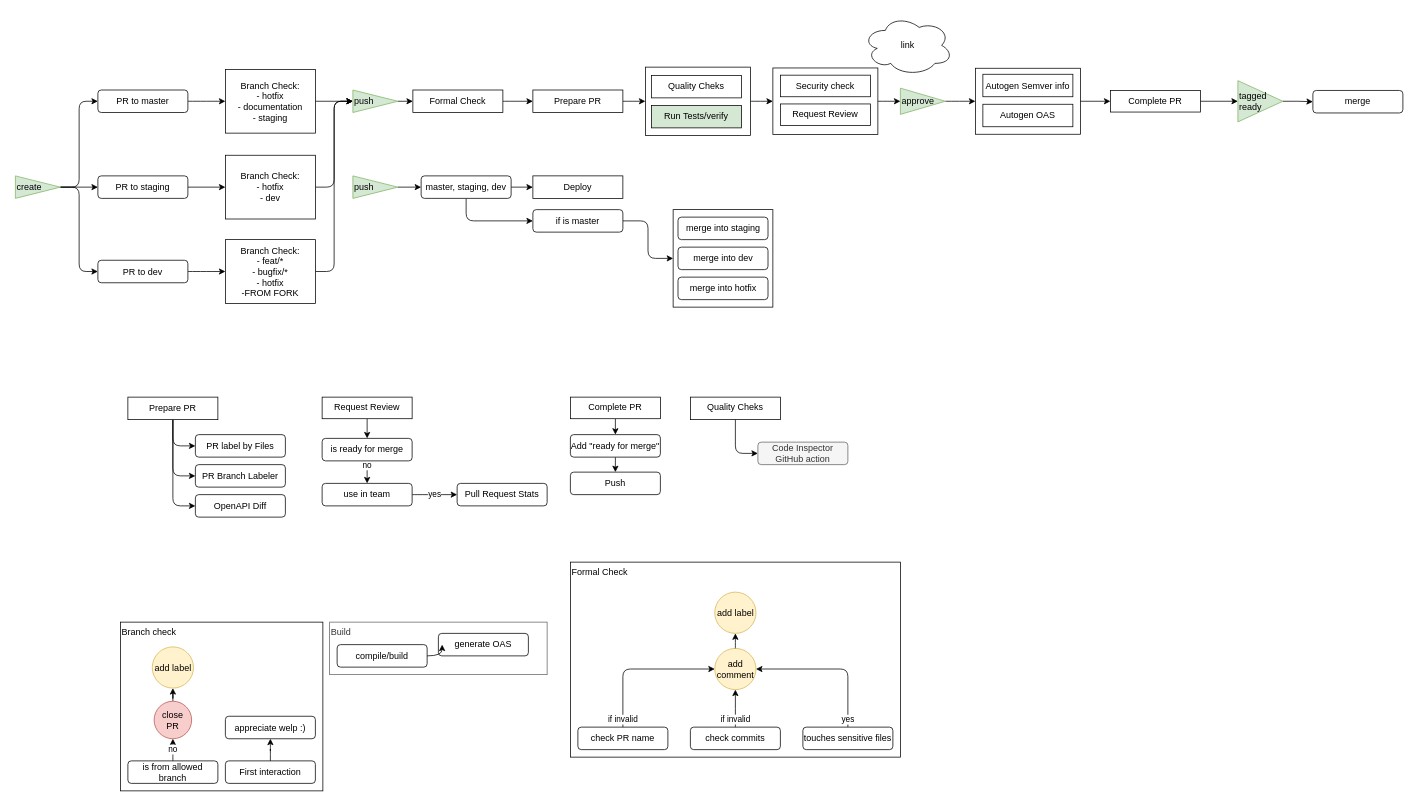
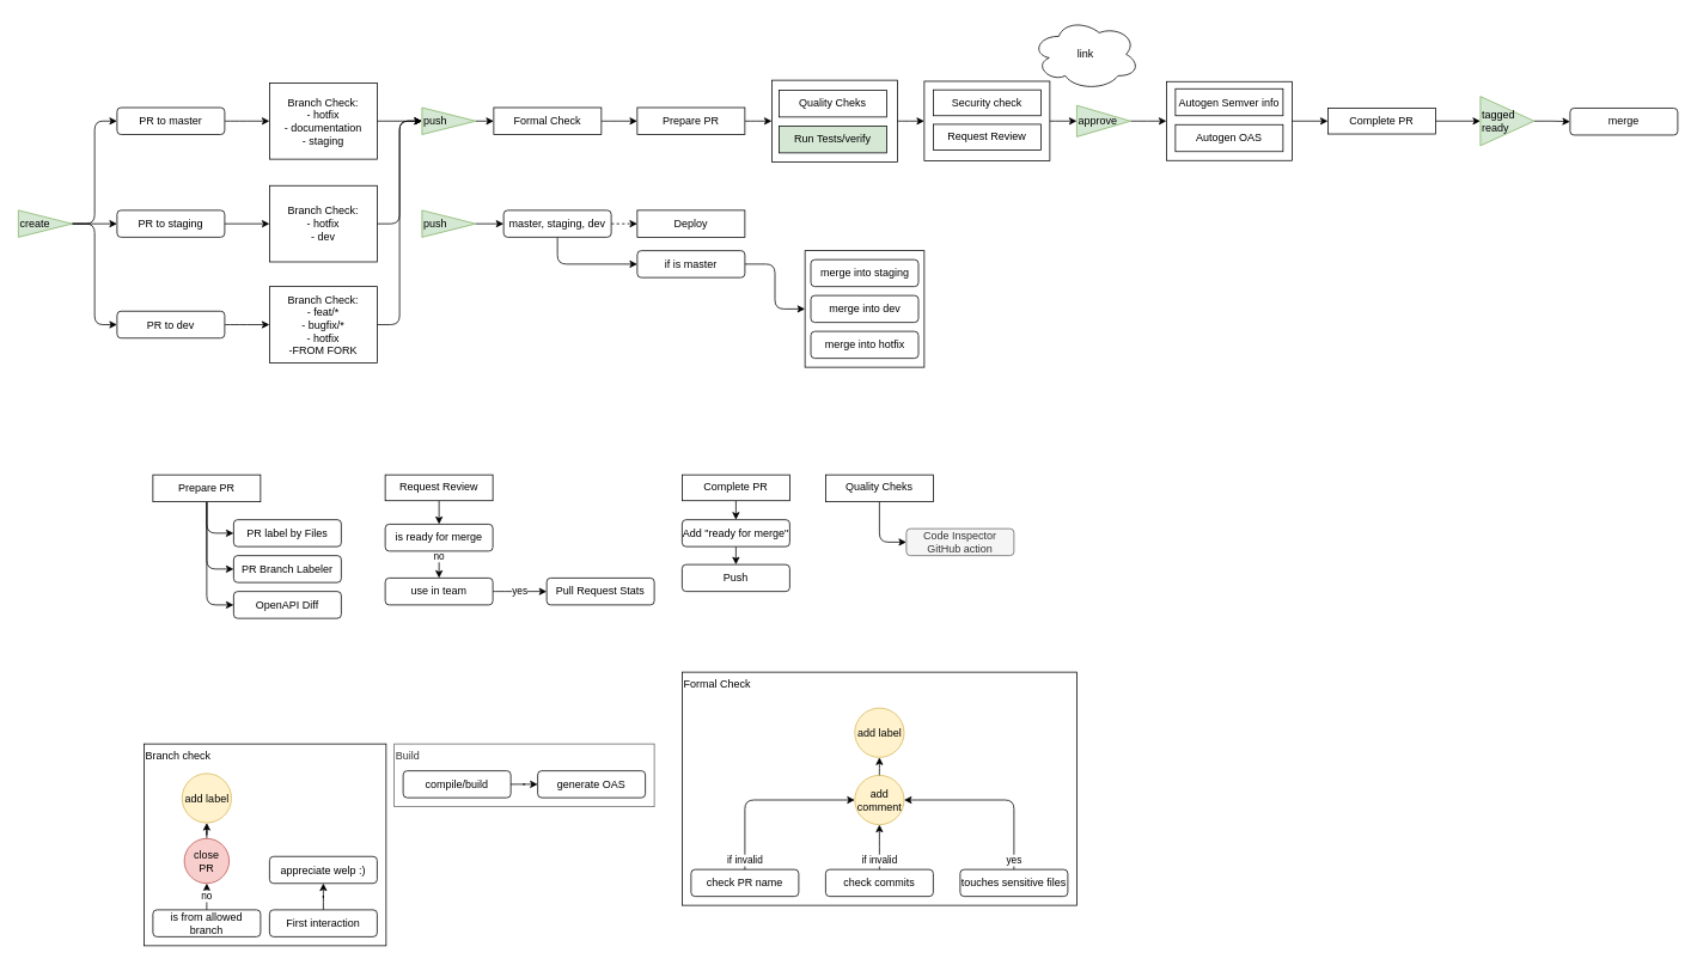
- <mxCell id="95" style="edgeStyle=orthogonalEdgeStyle;rounded=1;orthogonalLoop=1;jettySize=auto;html=1;exitX=1;exitY=0.5;exitDx=0;exitDy=0;entryX=0;entryY=0.5;entryDx=0;entryDy=0;" edge="1" parent="1" source="97" target="98"><mxGeometry relative="1" as="geometry" /></mxCell>
+ <mxCell id="95" style="edgeStyle=orthogonalEdgeStyle;rounded=1;orthogonalLoop=1;jettySize=auto;html=1;exitX=1;exitY=0.5;exitDx=0;exitDy=0;entryX=0;entryY=0.5;entryDx=0;entryDy=0;dashed=1;" edge="1" parent="1" source="97" target="98"><mxGeometry relative="1" as="geometry" /></mxCell>
- <mxCell id="47" value="generate OAS" style="rounded=1;whiteSpace=wrap;html=1;" parent="44" vertex="1"><mxGeometry x="145" y="15" width="120" height="30" as="geometry" /></mxCell>
+ <mxCell id="47" value="generate OAS" style="rounded=1;whiteSpace=wrap;html=1;" parent="44" vertex="1"><mxGeometry x="160" y="30" width="120" height="30" as="geometry" /></mxCell>
